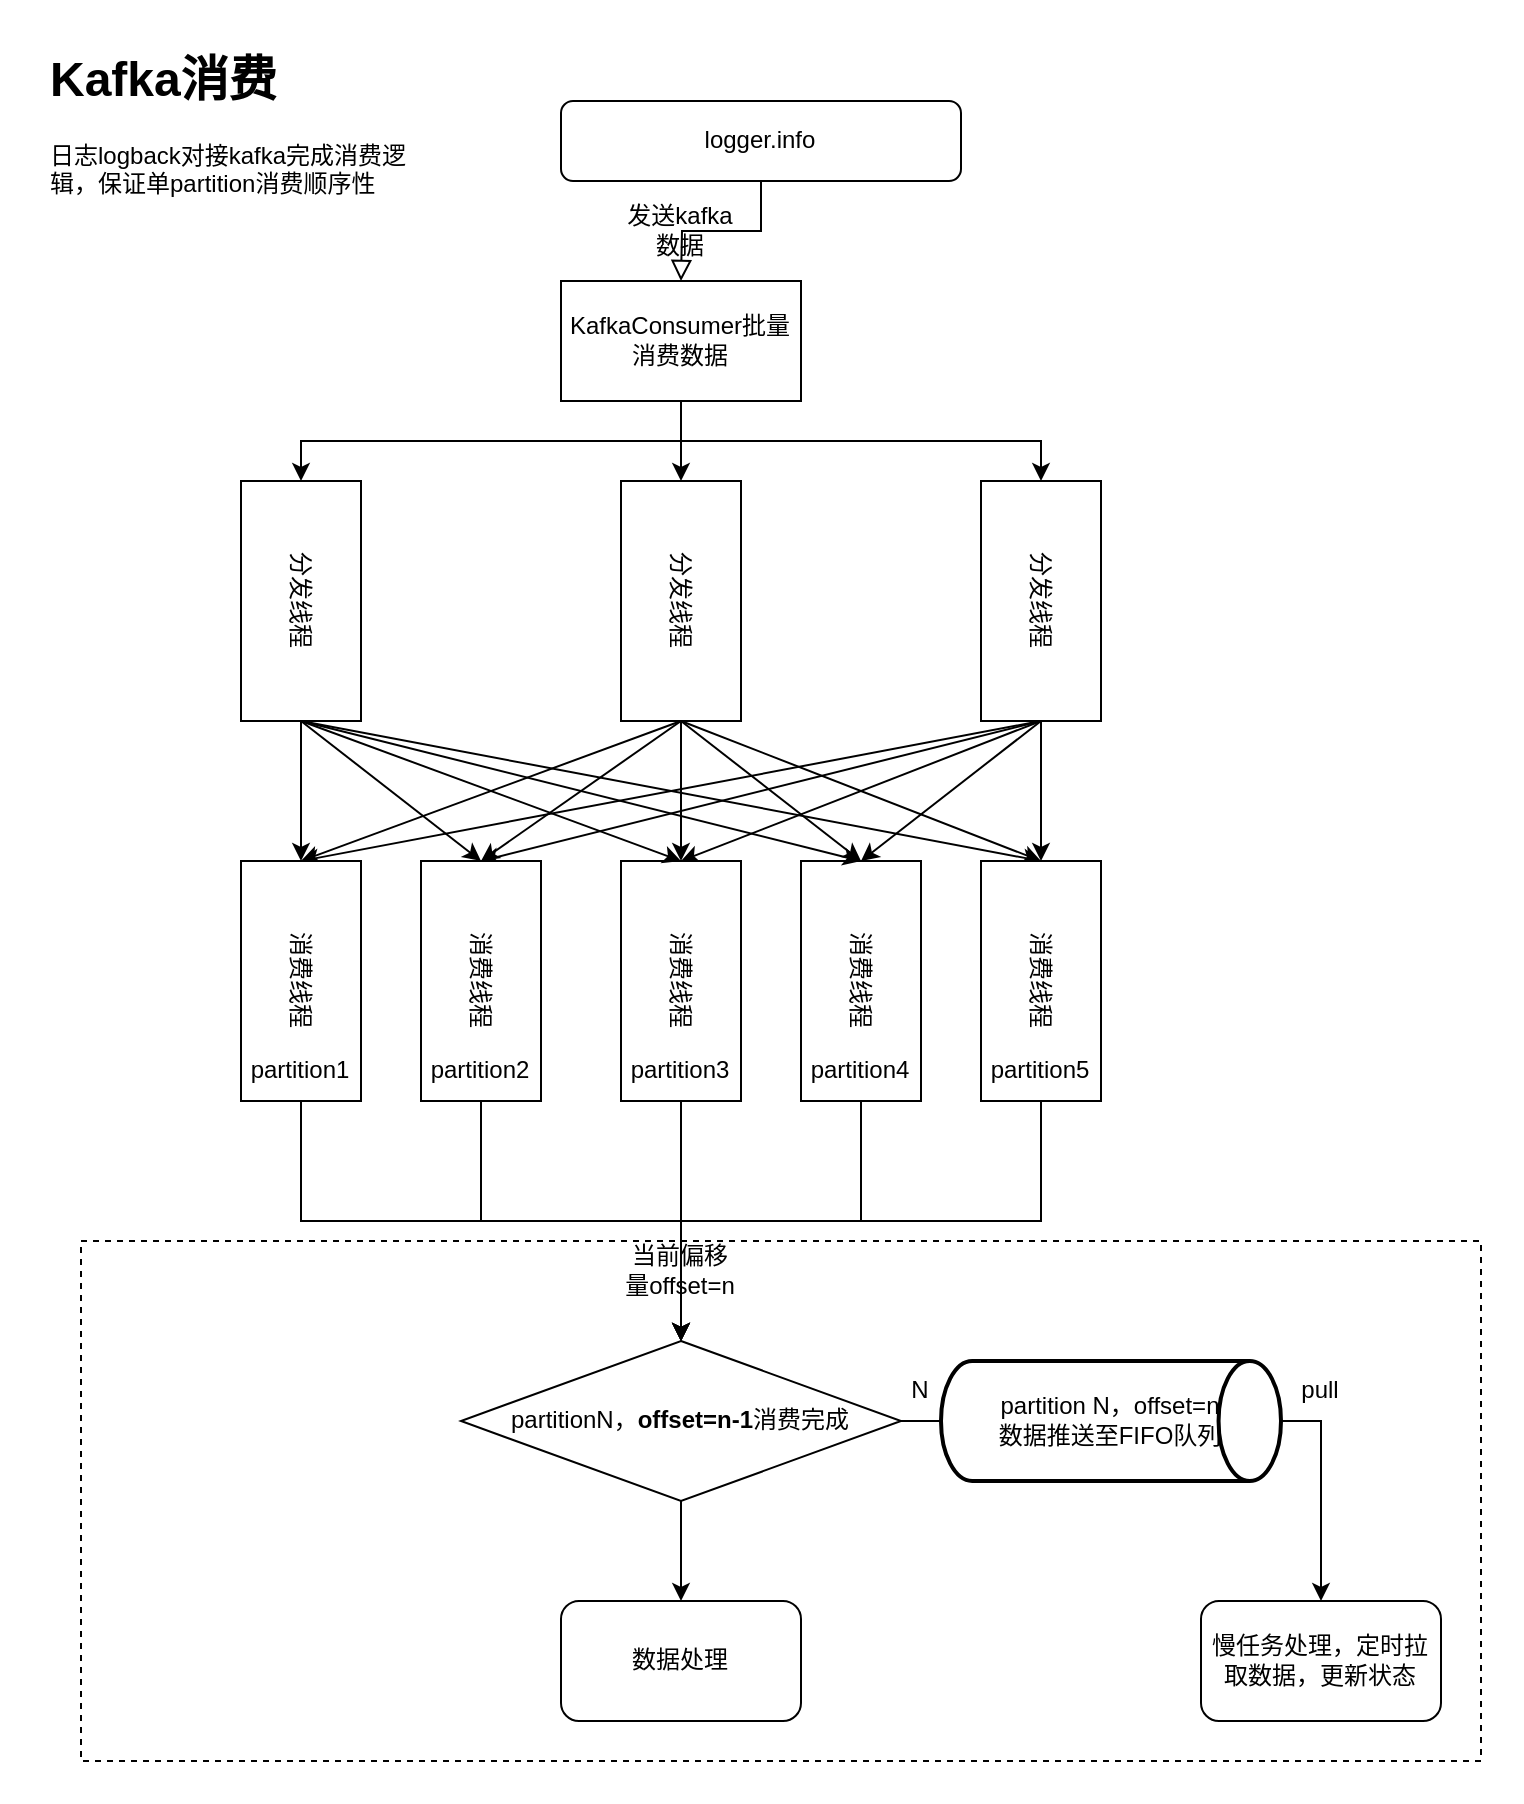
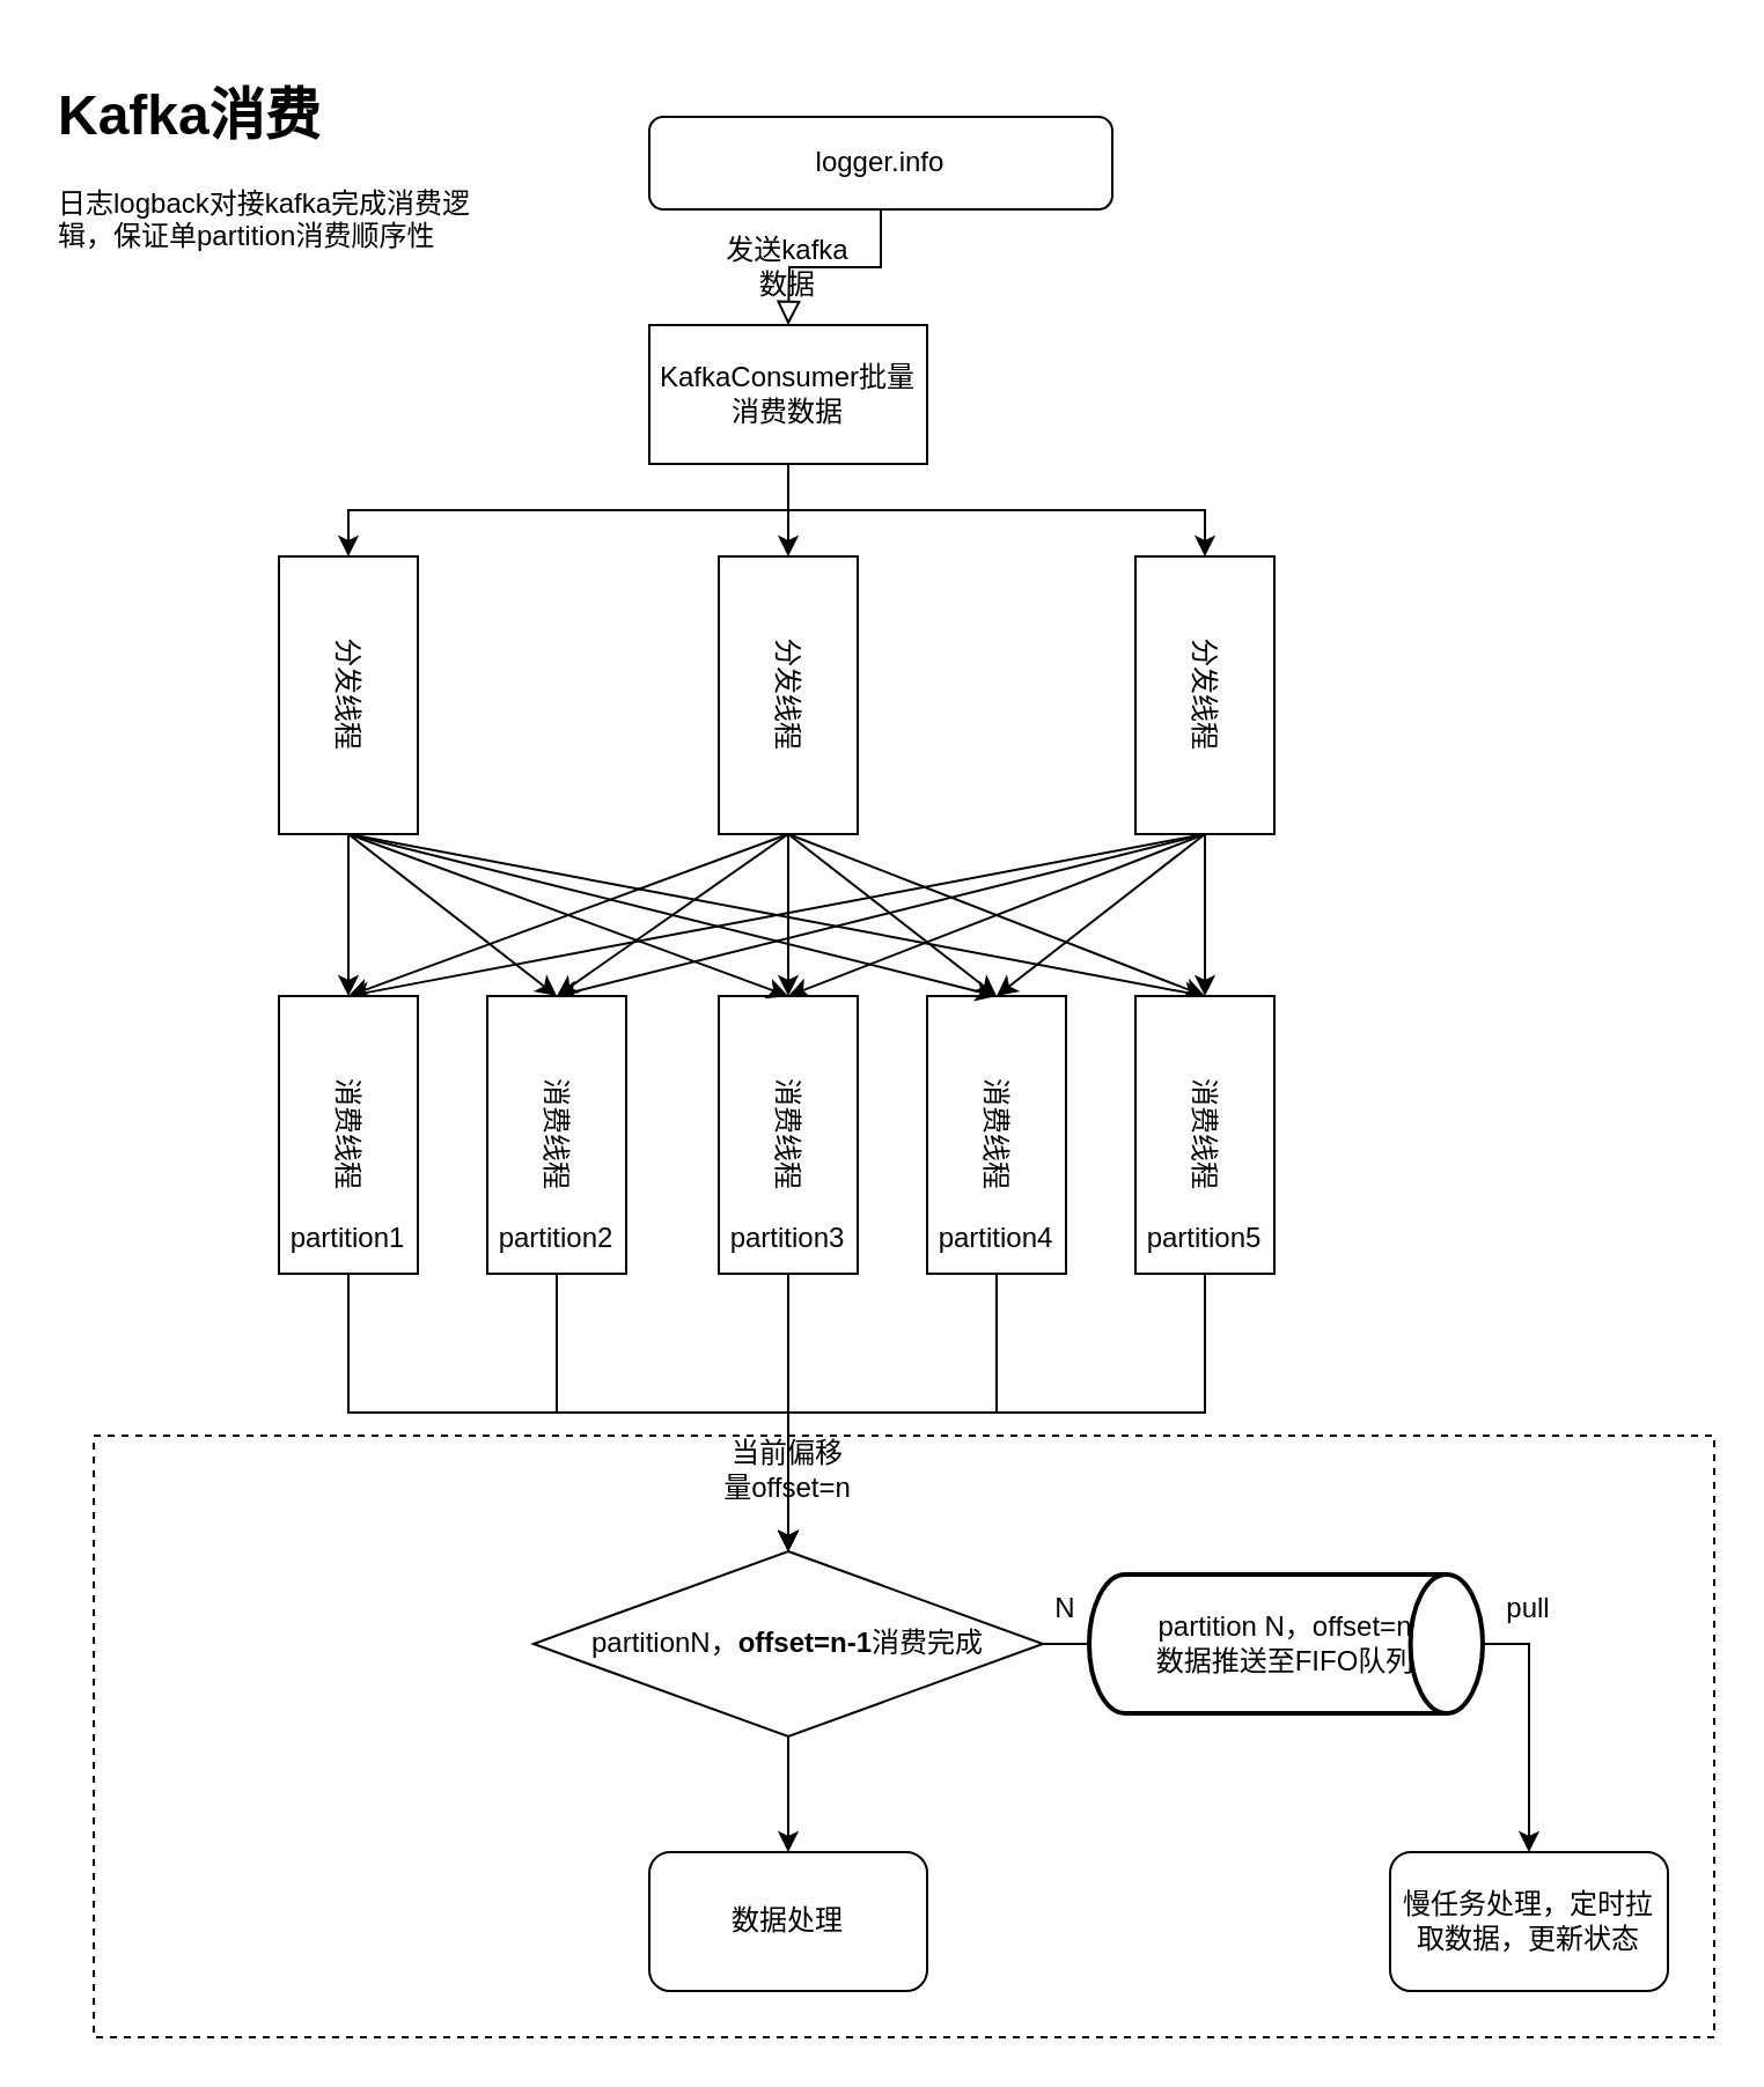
- <mxCell id="53" value="&lt;h1&gt;Kafka消费&lt;/h1&gt;&lt;p&gt;日志logback对接kafka完成消费逻辑，保证单partition消费顺序性&lt;/p&gt;" style="text;html=1;strokeColor=none;fillColor=none;spacing=5;spacingTop=-20;whiteSpace=wrap;overflow=hidden;rounded=0;" vertex="1" parent="1"><mxGeometry x="20" y="20" width="190" height="120" as="geometry" /></mxCell>
+ <mxCell id="53" value="&lt;h1&gt;Kafka消费&lt;/h1&gt;&lt;p&gt;日志logback对接kafka完成消费逻辑，保证单partition消费顺序性&lt;/p&gt;" style="text;html=1;strokeColor=none;fillColor=none;spacing=5;spacingTop=-20;whiteSpace=wrap;overflow=hidden;rounded=0;" vertex="1" parent="1"><mxGeometry x="20" y="30" width="190" height="120" as="geometry" /></mxCell>
